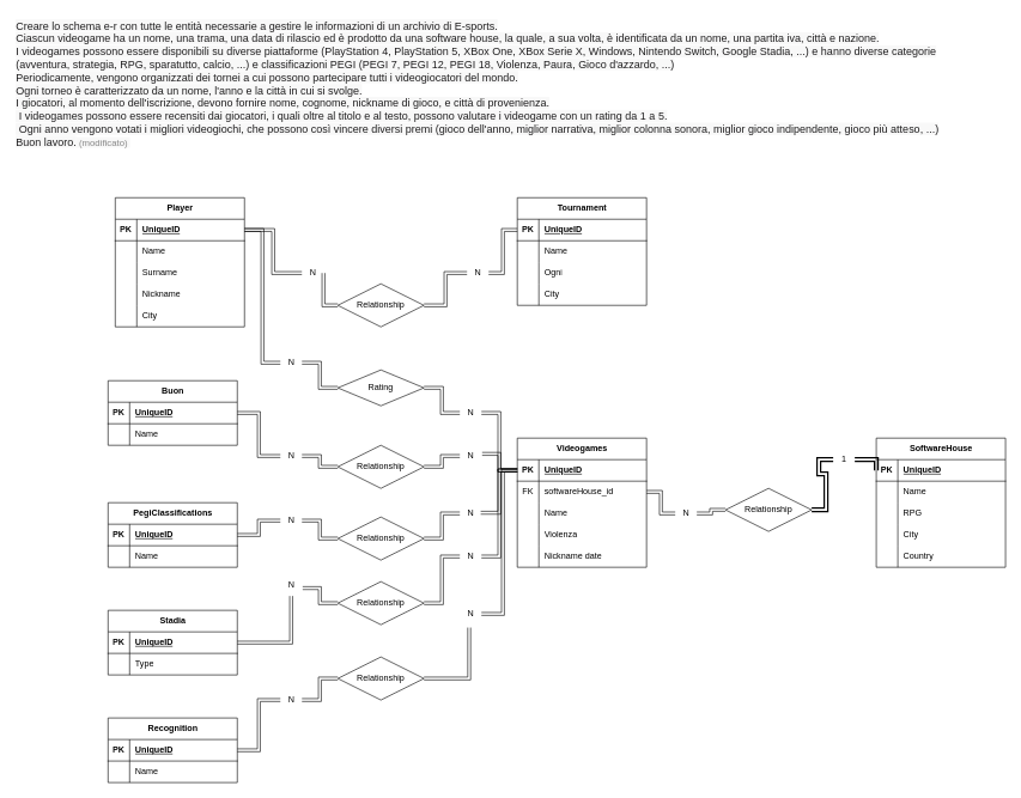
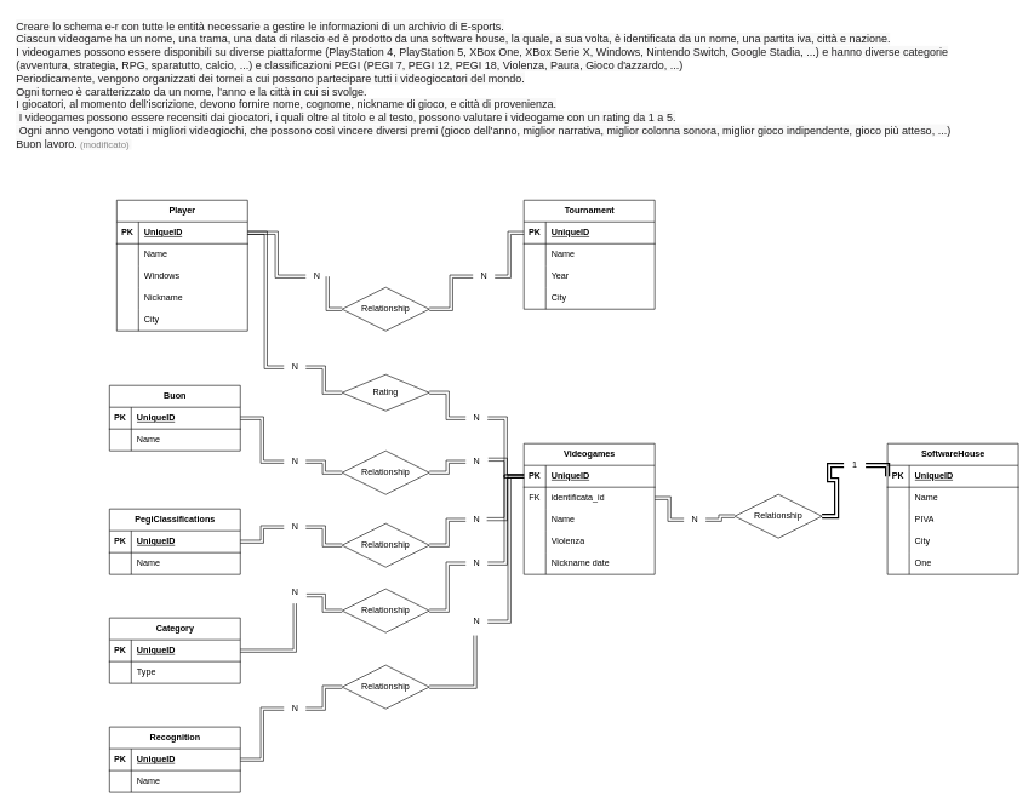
- <mxCell id="78" value="Surname" style="shape=partialRectangle;connectable=0;fillColor=none;top=0;left=0;bottom=0;right=0;align=left;spacingLeft=6;overflow=hidden;whiteSpace=wrap;html=1;" vertex="1" parent="76"><mxGeometry x="30" width="150" height="30" as="geometry"><mxRectangle width="150" height="30" as="alternateBounds" /></mxGeometry></mxCell>
+ <mxCell id="78" value="Windows" style="shape=partialRectangle;connectable=0;fillColor=none;top=0;left=0;bottom=0;right=0;align=left;spacingLeft=6;overflow=hidden;whiteSpace=wrap;html=1;" vertex="1" parent="76"><mxGeometry x="30" width="150" height="30" as="geometry"><mxRectangle width="150" height="30" as="alternateBounds" /></mxGeometry></mxCell>
- <mxCell id="51" value="Ogni" style="shape=partialRectangle;connectable=0;fillColor=none;top=0;left=0;bottom=0;right=0;align=left;spacingLeft=6;overflow=hidden;whiteSpace=wrap;html=1;" vertex="1" parent="49"><mxGeometry x="30" width="150" height="30" as="geometry"><mxRectangle width="150" height="30" as="alternateBounds" /></mxGeometry></mxCell>
+ <mxCell id="51" value="Year" style="shape=partialRectangle;connectable=0;fillColor=none;top=0;left=0;bottom=0;right=0;align=left;spacingLeft=6;overflow=hidden;whiteSpace=wrap;html=1;" vertex="1" parent="49"><mxGeometry x="30" width="150" height="30" as="geometry"><mxRectangle width="150" height="30" as="alternateBounds" /></mxGeometry></mxCell>
- <mxCell id="32" value="softwareHouse_id" style="shape=partialRectangle;connectable=0;fillColor=none;top=0;left=0;bottom=0;right=0;align=left;spacingLeft=6;overflow=hidden;whiteSpace=wrap;html=1;" vertex="1" parent="30"><mxGeometry x="30" width="150" height="30" as="geometry"><mxRectangle width="150" height="30" as="alternateBounds" /></mxGeometry></mxCell>
+ <mxCell id="32" value="identificata_id" style="shape=partialRectangle;connectable=0;fillColor=none;top=0;left=0;bottom=0;right=0;align=left;spacingLeft=6;overflow=hidden;whiteSpace=wrap;html=1;" vertex="1" parent="30"><mxGeometry x="30" width="150" height="30" as="geometry"><mxRectangle width="150" height="30" as="alternateBounds" /></mxGeometry></mxCell>
- <mxCell id="19" value="RPG" style="shape=partialRectangle;connectable=0;fillColor=none;top=0;left=0;bottom=0;right=0;align=left;spacingLeft=6;overflow=hidden;whiteSpace=wrap;html=1;" vertex="1" parent="17"><mxGeometry x="30" width="150" height="30" as="geometry"><mxRectangle width="150" height="30" as="alternateBounds" /></mxGeometry></mxCell>
+ <mxCell id="19" value="PIVA" style="shape=partialRectangle;connectable=0;fillColor=none;top=0;left=0;bottom=0;right=0;align=left;spacingLeft=6;overflow=hidden;whiteSpace=wrap;html=1;" vertex="1" parent="17"><mxGeometry x="30" width="150" height="30" as="geometry"><mxRectangle width="150" height="30" as="alternateBounds" /></mxGeometry></mxCell>
- <mxCell id="25" value="Country" style="shape=partialRectangle;connectable=0;fillColor=none;top=0;left=0;bottom=0;right=0;align=left;spacingLeft=6;overflow=hidden;whiteSpace=wrap;html=1;" vertex="1" parent="23"><mxGeometry x="30" width="150" height="30" as="geometry"><mxRectangle width="150" height="30" as="alternateBounds" /></mxGeometry></mxCell>
+ <mxCell id="25" value="One" style="shape=partialRectangle;connectable=0;fillColor=none;top=0;left=0;bottom=0;right=0;align=left;spacingLeft=6;overflow=hidden;whiteSpace=wrap;html=1;" vertex="1" parent="23"><mxGeometry x="30" width="150" height="30" as="geometry"><mxRectangle width="150" height="30" as="alternateBounds" /></mxGeometry></mxCell>
- <mxCell id="3" value="Stadia" style="shape=table;startSize=30;container=1;collapsible=1;childLayout=tableLayout;fixedRows=1;rowLines=0;fontStyle=1;align=center;resizeLast=1;html=1;" vertex="1" parent="1"><mxGeometry x="150" y="850" width="180" height="90" as="geometry" /></mxCell>
+ <mxCell id="3" value="Category" style="shape=table;startSize=30;container=1;collapsible=1;childLayout=tableLayout;fixedRows=1;rowLines=0;fontStyle=1;align=center;resizeLast=1;html=1;" vertex="1" parent="1"><mxGeometry x="150" y="850" width="180" height="90" as="geometry" /></mxCell>
